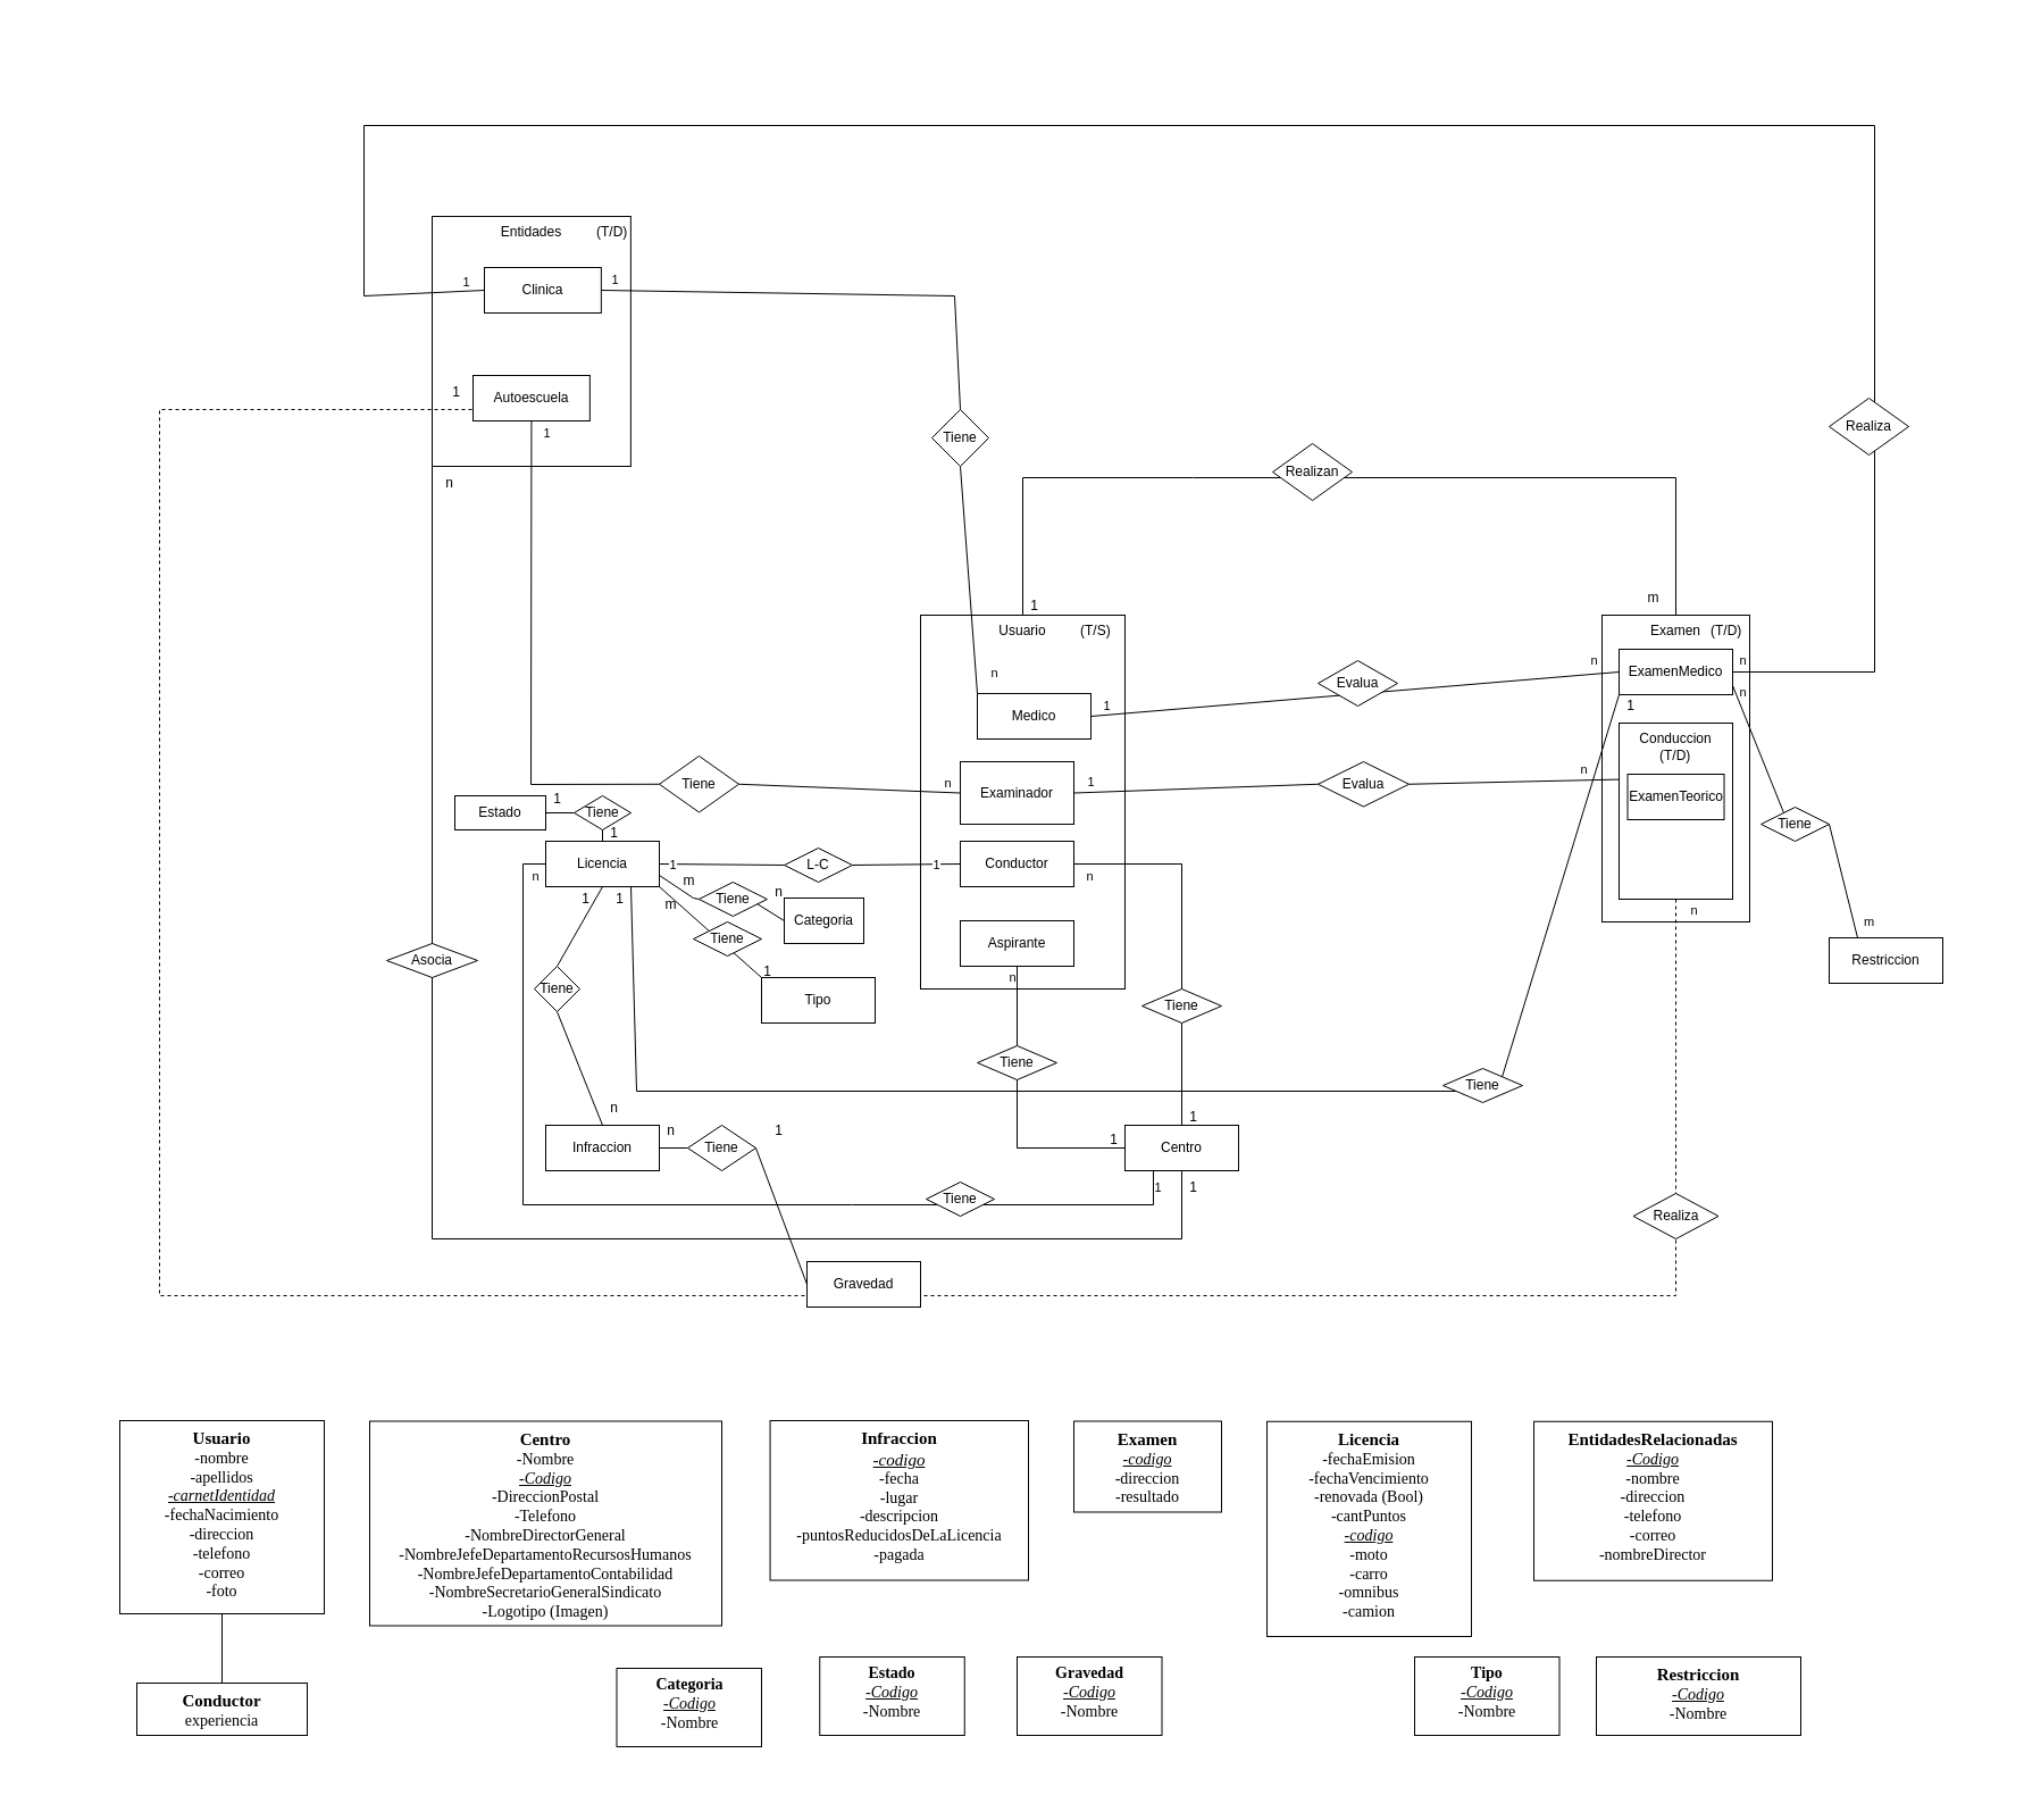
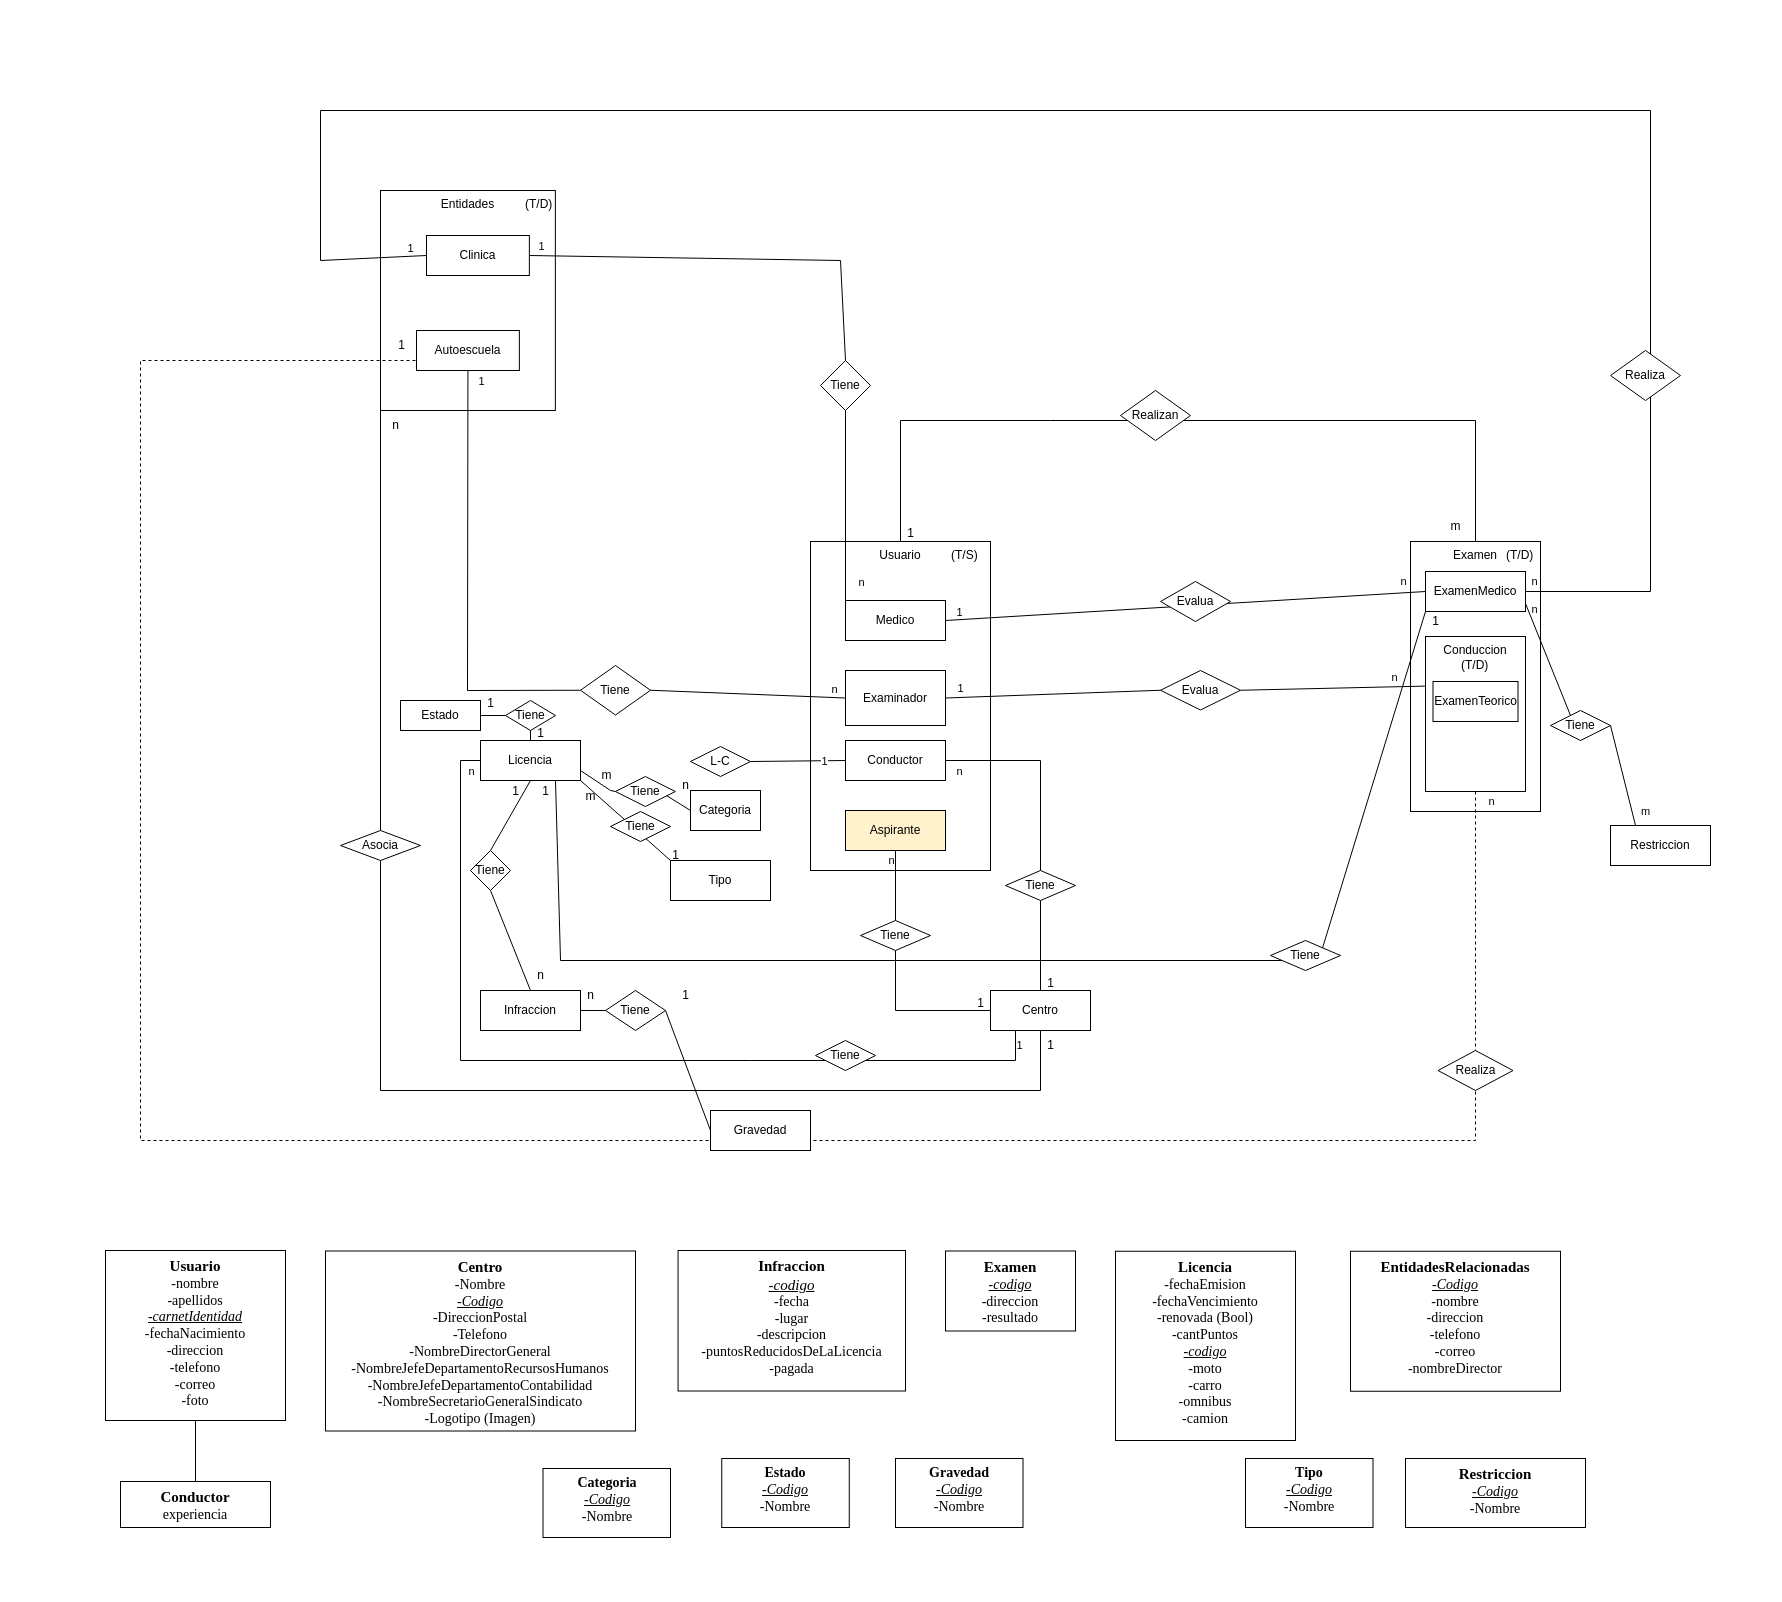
- <mxCell id="17" value="Medico" style="whiteSpace=wrap;html=1;align=center;" parent="15" vertex="1"><mxGeometry x="50" y="69" width="100" height="40" as="geometry" /></mxCell>
+ <mxCell id="17" value="Medico" style="whiteSpace=wrap;html=1;align=center;" parent="15" vertex="1"><mxGeometry x="35" y="59" width="100" height="40" as="geometry" /></mxCell>
- <mxCell id="72" value="" style="endArrow=none;html=1;rounded=0;exitX=1;exitY=0.5;exitDx=0;exitDy=0;entryX=0;entryY=0.5;entryDx=0;entryDy=0;" parent="1" source="4" target="74" edge="1"><mxGeometry relative="1" as="geometry"><mxPoint x="580" y="760" as="sourcePoint" /><mxPoint x="845" y="760" as="targetPoint" /></mxGeometry></mxCell>
- <mxCell id="73" value="1" style="edgeLabel;html=1;align=center;verticalAlign=middle;resizable=0;points=[];" parent="72" vertex="1" connectable="0"><mxGeometry x="-0.081" y="3" relative="1" as="geometry"><mxPoint x="-40" y="3" as="offset" /></mxGeometry></mxCell>
- <mxCell id="18" value="Aspirante" style="whiteSpace=wrap;html=1;align=center;" parent="15" vertex="1"><mxGeometry x="35" y="269" width="100" height="40" as="geometry" /></mxCell>
+ <mxCell id="18" value="Aspirante" style="whiteSpace=wrap;html=1;align=center;fillColor=#fff2cc;" parent="15" vertex="1"><mxGeometry x="35" y="269" width="100" height="40" as="geometry" /></mxCell>
